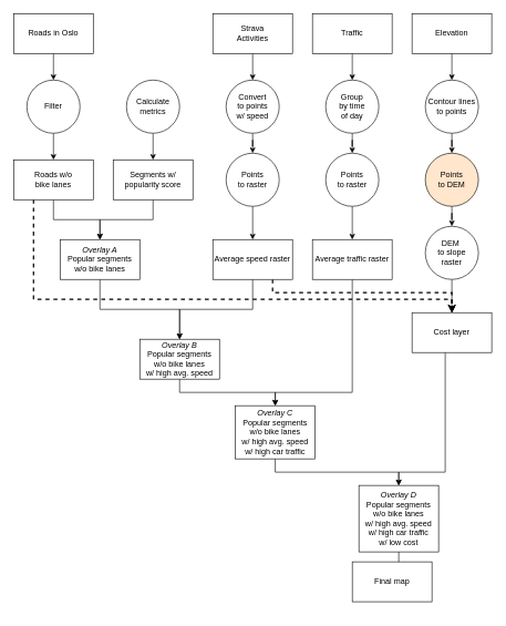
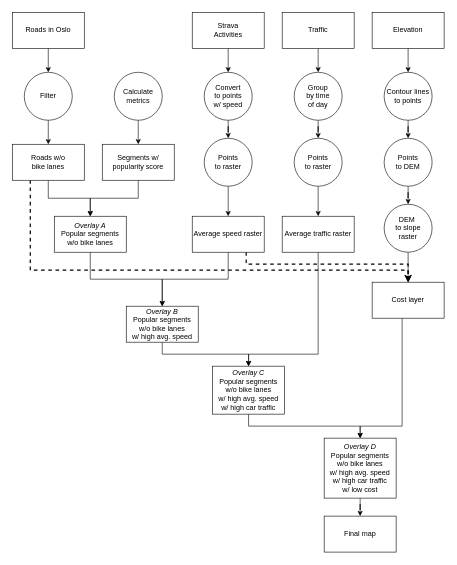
- <mxCell id="41" value="Points&lt;br&gt;to DEM" style="ellipse;whiteSpace=wrap;html=1;rounded=0;fillColor=#ffe6cc;" vertex="1" parent="1"><mxGeometry x="640" y="230" width="80" height="80" as="geometry" /></mxCell>
+ <mxCell id="41" value="Points&lt;br&gt;to DEM" style="ellipse;whiteSpace=wrap;html=1;rounded=0;" vertex="1" parent="1"><mxGeometry x="640" y="230" width="80" height="80" as="geometry" /></mxCell>
- <mxCell id="48" value="Final map" style="whiteSpace=wrap;html=1;rounded=0;" vertex="1" parent="1"><mxGeometry x="530" y="845" width="120" height="60" as="geometry" /></mxCell>
+ <mxCell id="48" value="Final map" style="whiteSpace=wrap;html=1;rounded=0;" vertex="1" parent="1"><mxGeometry x="540" y="860" width="120" height="60" as="geometry" /></mxCell>
